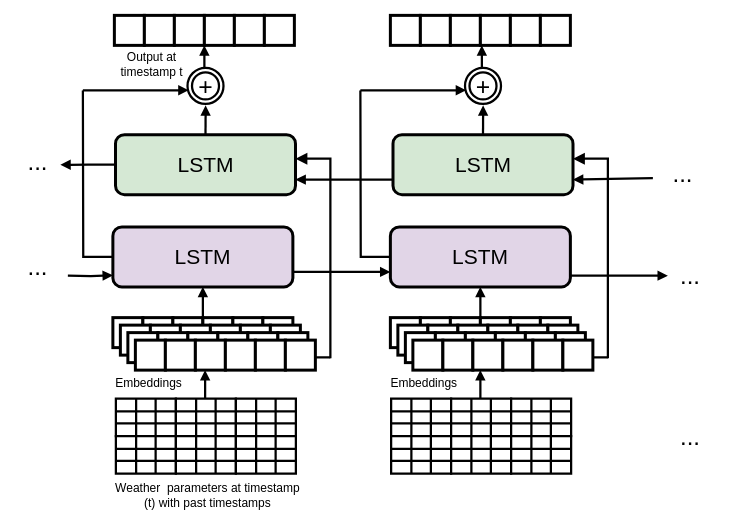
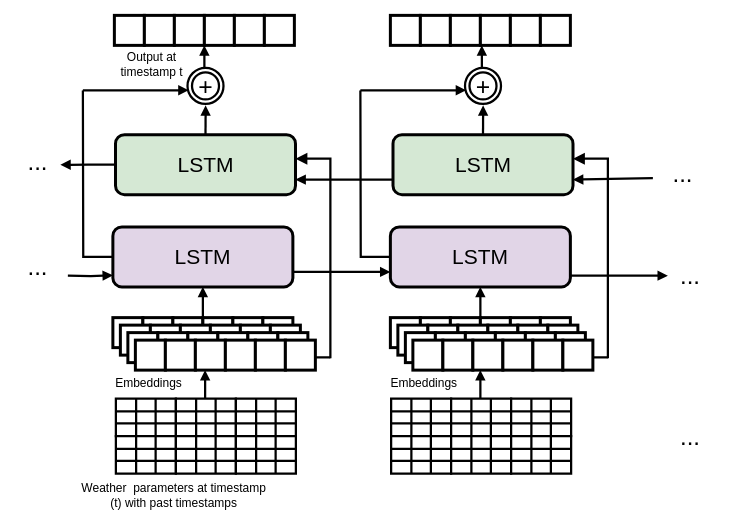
- <mxCell id="26" value="Weather&amp;nbsp; parameters at timestamp (t) with past timestamps" style="text;html=1;strokeColor=none;fillColor=none;align=center;verticalAlign=middle;whiteSpace=wrap;rounded=0;fontSize=16;" vertex="1" parent="1"><mxGeometry x="150" y="637" width="253" height="45" as="geometry" /></mxCell>
+ <mxCell id="26" value="Weather&amp;nbsp; parameters at timestamp (t) with past timestamps" style="text;html=1;strokeColor=none;fillColor=none;align=center;verticalAlign=middle;whiteSpace=wrap;rounded=0;fontSize=16;" vertex="1" parent="1"><mxGeometry x="105" y="637" width="253" height="45" as="geometry" /></mxCell>
